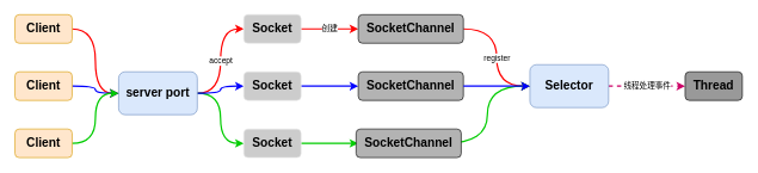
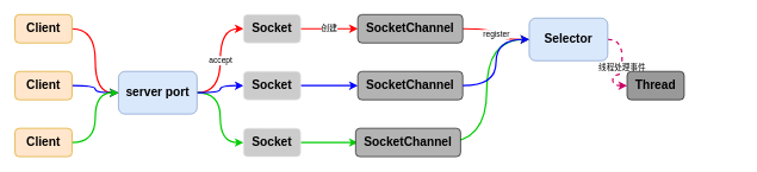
- <mxCell id="25" value="&lt;b&gt;&lt;font style=&quot;font-size: 17px&quot;&gt;Selector&lt;/font&gt;&lt;/b&gt;" style="rounded=1;whiteSpace=wrap;html=1;fillColor=#dae8fc;strokeColor=#6c8ebf;" parent="1" vertex="1"><mxGeometry x="740" y="90" width="110" height="60" as="geometry" /></mxCell>
+ <mxCell id="25" value="&lt;b&gt;&lt;font style=&quot;font-size: 17px&quot;&gt;Selector&lt;/font&gt;&lt;/b&gt;" style="rounded=1;whiteSpace=wrap;html=1;fillColor=#dae8fc;strokeColor=#6c8ebf;" parent="1" vertex="1"><mxGeometry x="740" y="25" width="110" height="60" as="geometry" /></mxCell>
- <mxCell id="22" value="&lt;b&gt;&lt;font style=&quot;font-size: 17px&quot;&gt;Thread&lt;/font&gt;&lt;/b&gt;" style="rounded=1;whiteSpace=wrap;html=1;fillColor=#999999;" parent="1" vertex="1"><mxGeometry x="957" y="100" width="80" height="40" as="geometry" /></mxCell>
+ <mxCell id="22" value="&lt;b&gt;&lt;font style=&quot;font-size: 17px&quot;&gt;Thread&lt;/font&gt;&lt;/b&gt;" style="rounded=1;whiteSpace=wrap;html=1;fillColor=#999999;" parent="1" vertex="1"><mxGeometry x="877" y="100" width="80" height="40" as="geometry" /></mxCell>
